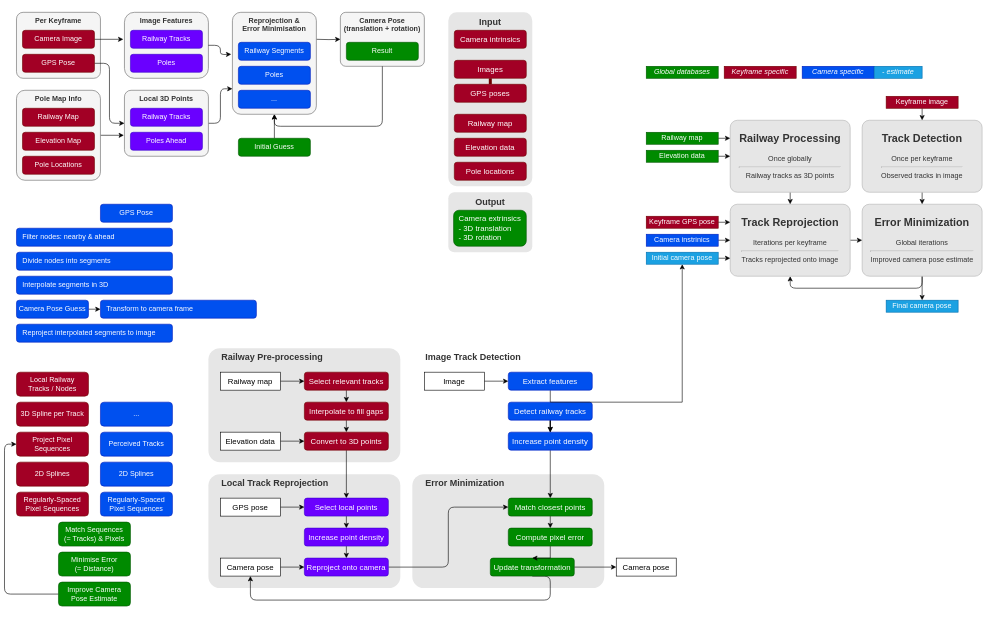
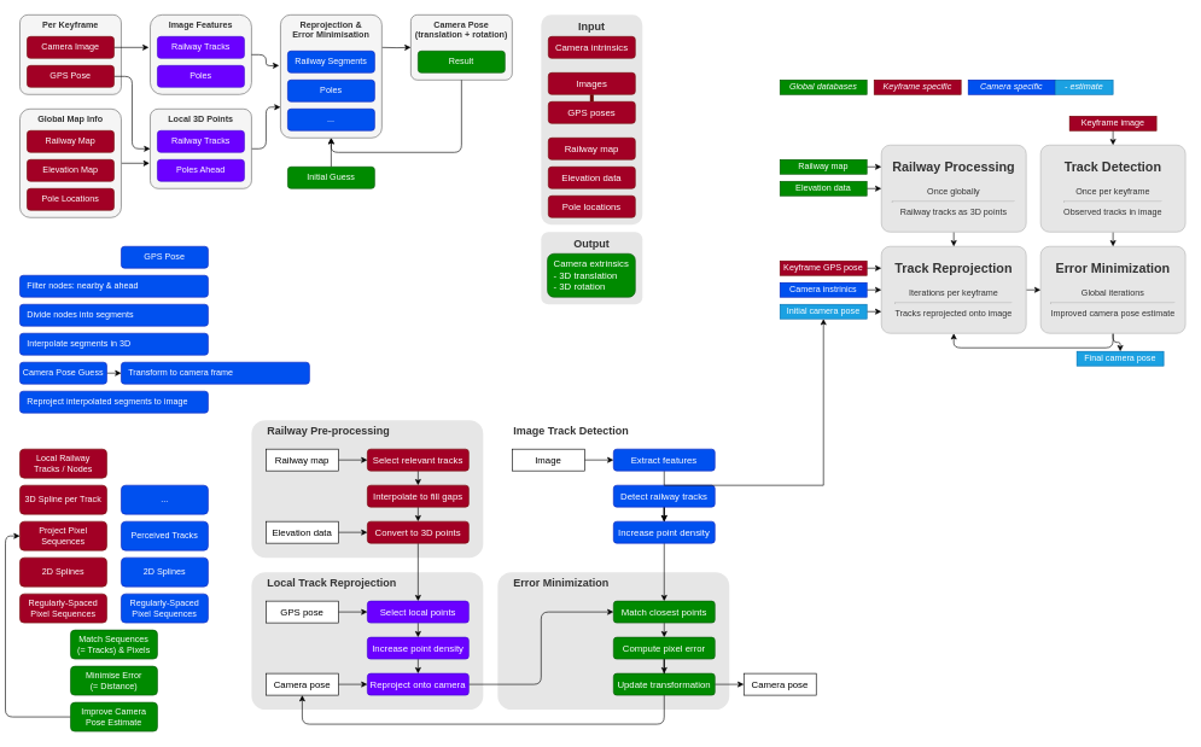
- <mxCell id="9" value="&lt;font style=&quot;font-size: 12px;&quot;&gt;Pole Map Info&lt;/font&gt;" style="rounded=1;whiteSpace=wrap;html=1;fillColor=#f5f5f5;strokeColor=#666666;verticalAlign=top;fontStyle=1;fontColor=#333333;container=0;arcSize=10;" parent="1" vertex="1"><mxGeometry x="20" y="150" width="140" height="150" as="geometry" /></mxCell>
+ <mxCell id="9" value="&lt;font style=&quot;font-size: 12px;&quot;&gt;Global Map Info&lt;/font&gt;" style="rounded=1;whiteSpace=wrap;html=1;fillColor=#f5f5f5;strokeColor=#666666;verticalAlign=top;fontStyle=1;fontColor=#333333;container=0;arcSize=10;" parent="1" vertex="1"><mxGeometry x="20" y="150" width="140" height="150" as="geometry" /></mxCell>
- <mxCell id="125" value="Final camera pose" style="rounded=0;whiteSpace=wrap;html=1;container=0;fontSize=12;fillColor=#1ba1e2;fontColor=#ffffff;strokeColor=#006EAF;" parent="1" vertex="1"><mxGeometry x="1470" y="500" width="120" height="20" as="geometry" /></mxCell>
+ <mxCell id="125" value="Final camera pose" style="rounded=0;whiteSpace=wrap;html=1;container=0;fontSize=12;fillColor=#1ba1e2;fontColor=#ffffff;strokeColor=#006EAF;" parent="1" vertex="1"><mxGeometry x="1480" y="485" width="120" height="20" as="geometry" /></mxCell>
- <mxCell id="87" value="Update transformation" style="rounded=1;whiteSpace=wrap;html=1;container=0;fillColor=#008a00;fontColor=#ffffff;strokeColor=#005700;fontSize=13;" parent="1" vertex="1"><mxGeometry x="810" y="930" width="140" height="30" as="geometry" /></mxCell>
+ <mxCell id="87" value="Update transformation" style="rounded=1;whiteSpace=wrap;html=1;container=0;fillColor=#008a00;fontColor=#ffffff;strokeColor=#005700;fontSize=13;" parent="1" vertex="1"><mxGeometry x="840" y="930" width="140" height="30" as="geometry" /></mxCell>
